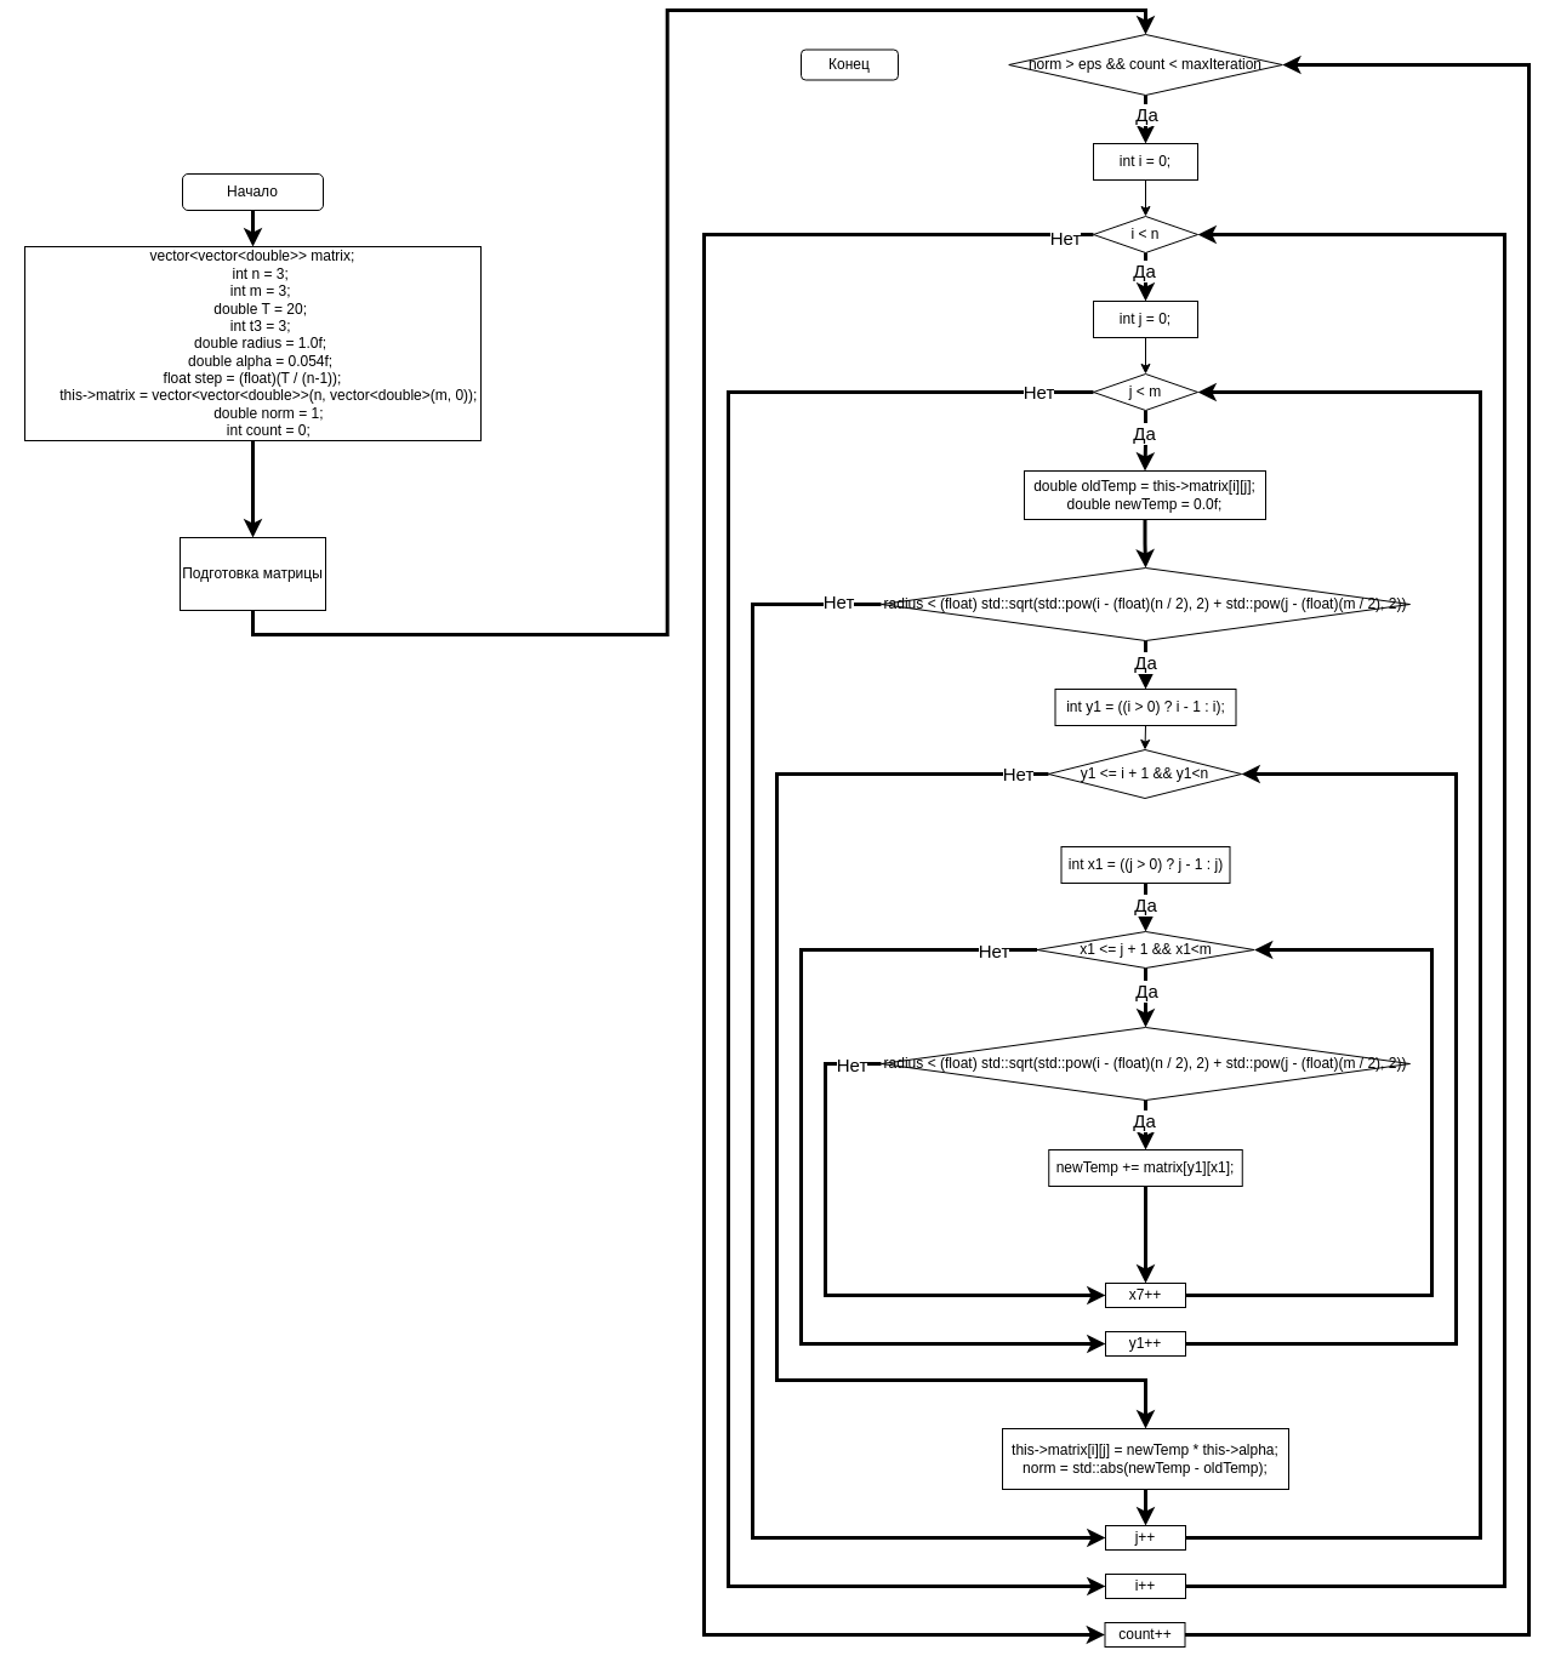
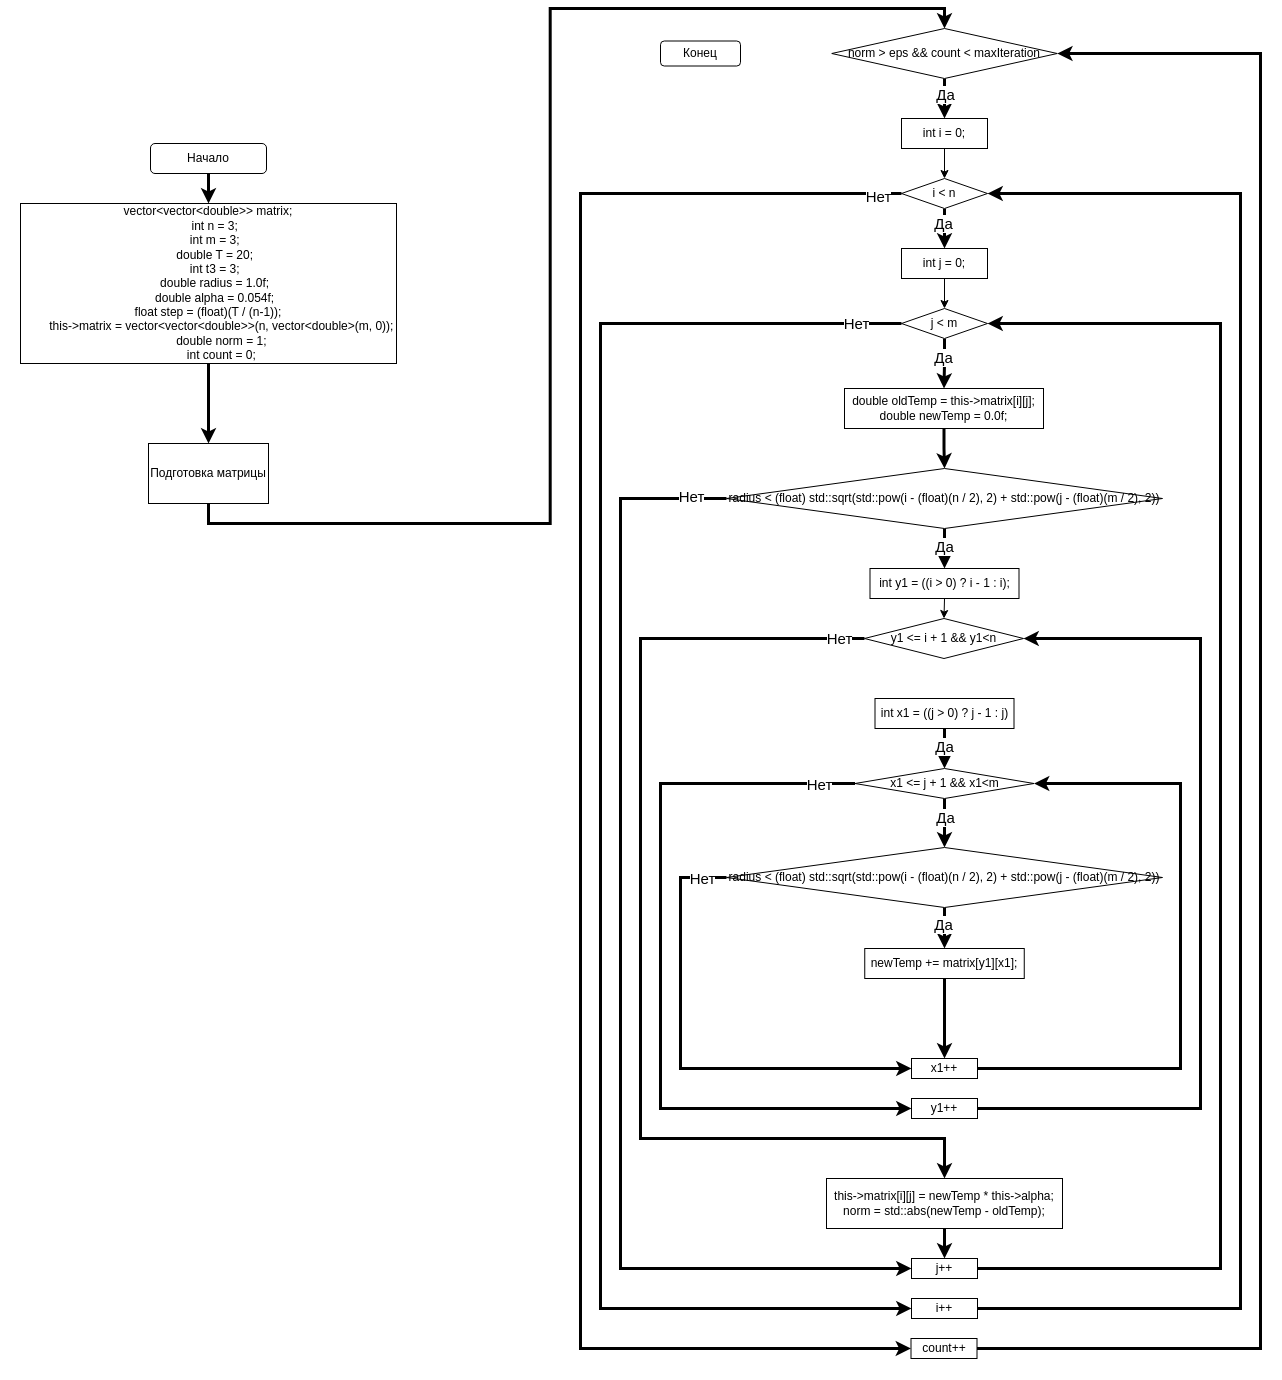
- <mxCell id="51" value="x7++" style="rounded=0;whiteSpace=wrap;html=1;" vertex="1" parent="1"><mxGeometry x="911" y="1050" width="66" height="20" as="geometry" /></mxCell>
+ <mxCell id="51" value="x1++" style="rounded=0;whiteSpace=wrap;html=1;" vertex="1" parent="1"><mxGeometry x="911" y="1050" width="66" height="20" as="geometry" /></mxCell>
